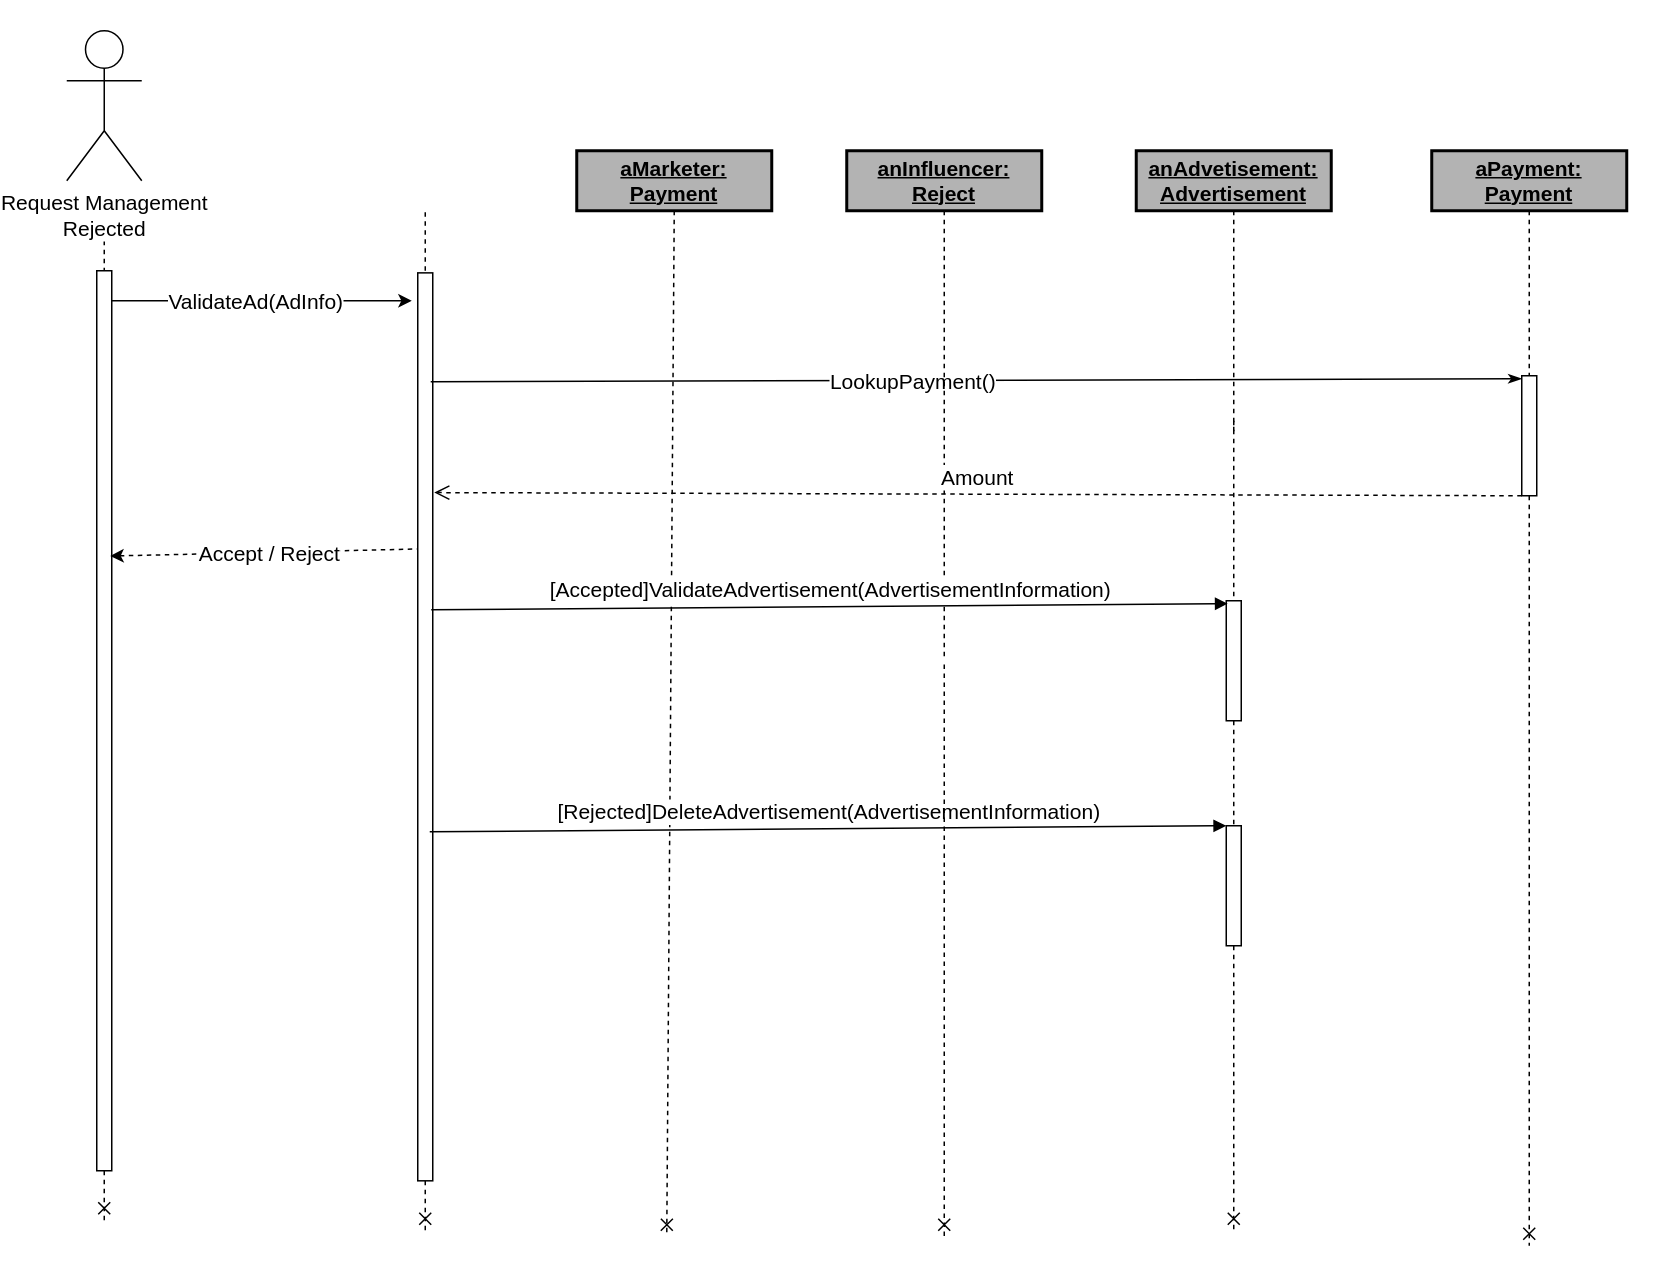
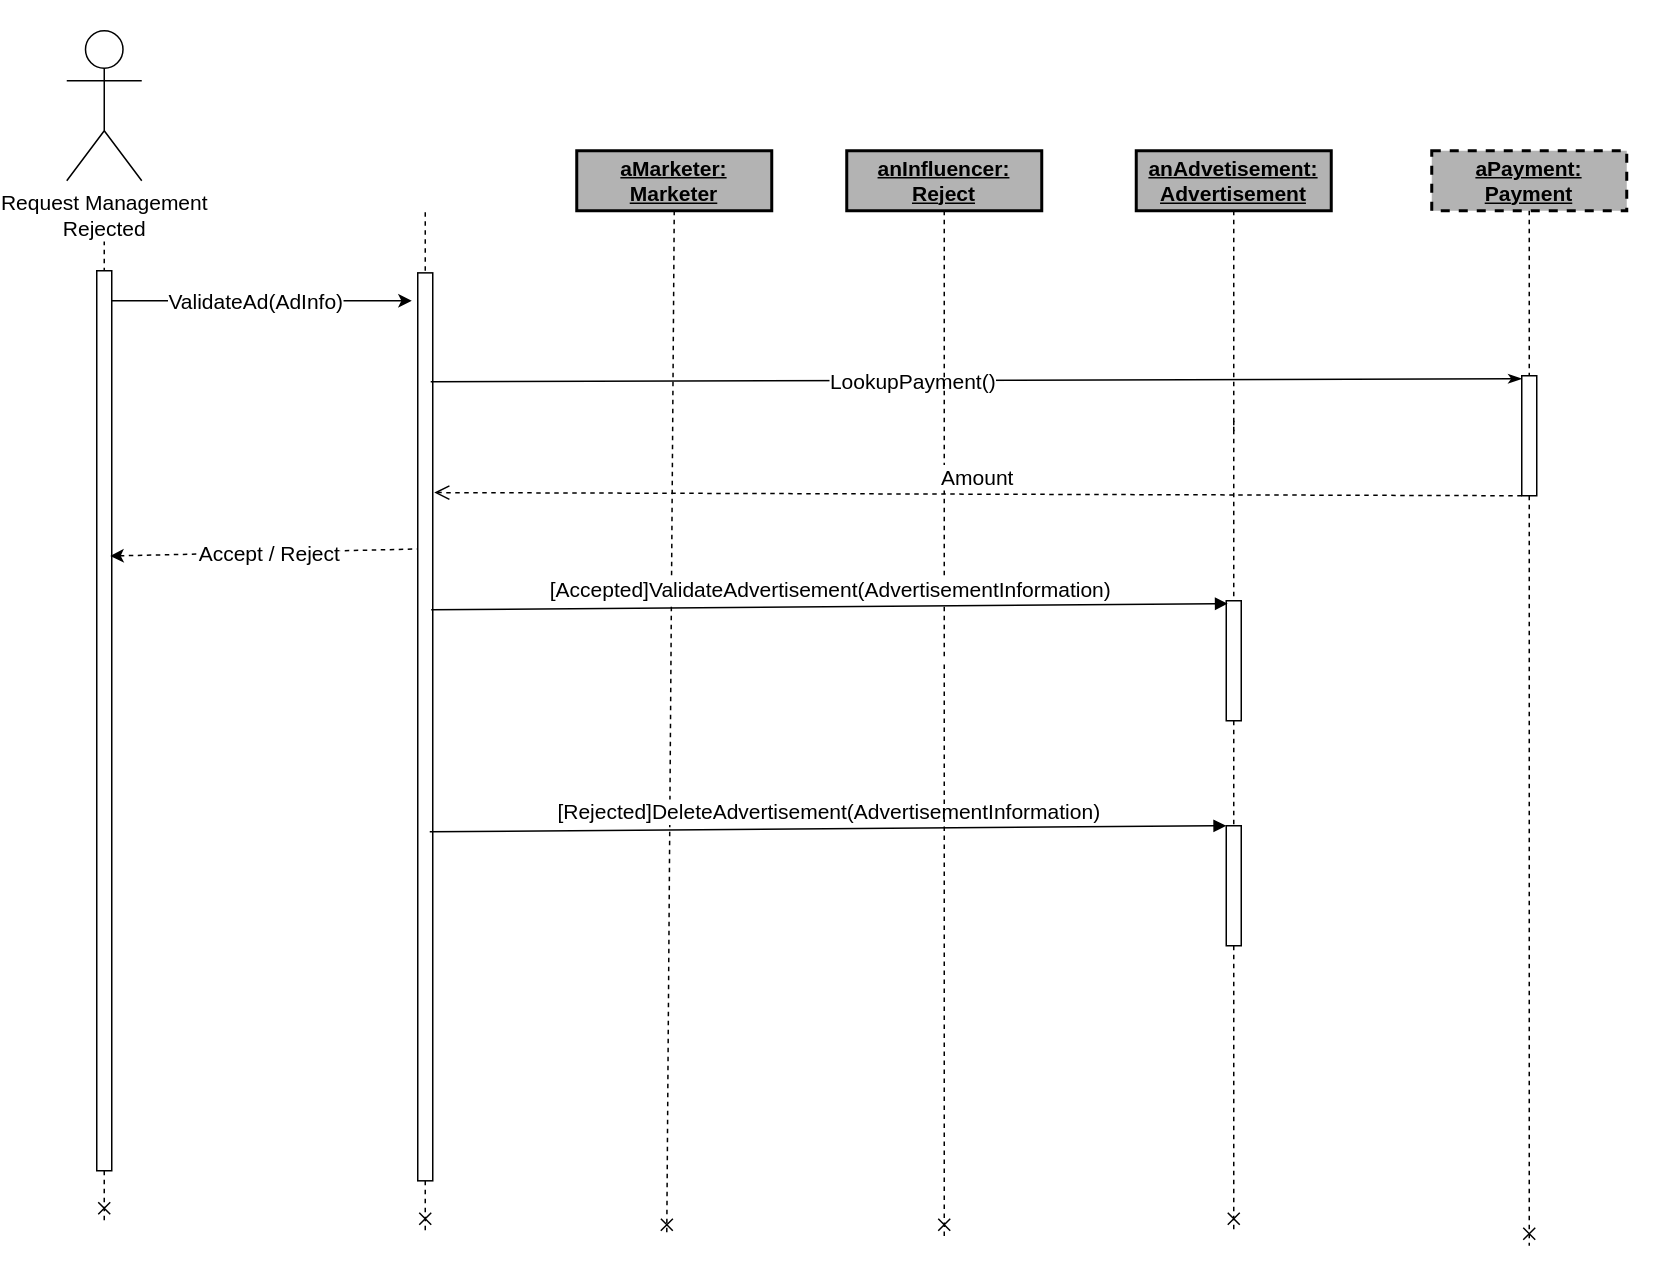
- <mxCell id="17" value="&lt;b style=&quot;font-size: 14px;&quot;&gt;&lt;u style=&quot;font-size: 14px;&quot;&gt;aMarketer: Payment&lt;/u&gt;&lt;/b&gt;" style="rounded=0;whiteSpace=wrap;html=1;fillColor=#B3B3B3;strokeWidth=2;fontSize=14;" parent="15" vertex="1"><mxGeometry width="130" height="40" as="geometry" /></mxCell>
+ <mxCell id="17" value="&lt;b style=&quot;font-size: 14px;&quot;&gt;&lt;u style=&quot;font-size: 14px;&quot;&gt;aMarketer: Marketer&lt;/u&gt;&lt;/b&gt;" style="rounded=0;whiteSpace=wrap;html=1;fillColor=#B3B3B3;strokeWidth=2;fontSize=14;" parent="15" vertex="1"><mxGeometry width="130" height="40" as="geometry" /></mxCell>
- <mxCell id="35" value="&lt;u&gt;&lt;b&gt;aPayment: Payment&lt;/b&gt;&lt;/u&gt;" style="rounded=0;whiteSpace=wrap;html=1;fillColor=#B3B3B3;strokeWidth=2;fontSize=14;" parent="1" vertex="1"><mxGeometry x="930" y="100" width="130" height="40" as="geometry" /></mxCell>
+ <mxCell id="35" value="&lt;u&gt;&lt;b&gt;aPayment: Payment&lt;/b&gt;&lt;/u&gt;" style="rounded=0;whiteSpace=wrap;html=1;fillColor=#B3B3B3;strokeWidth=2;fontSize=14;dashed=1;" parent="1" vertex="1"><mxGeometry x="930" y="100" width="130" height="40" as="geometry" /></mxCell>
